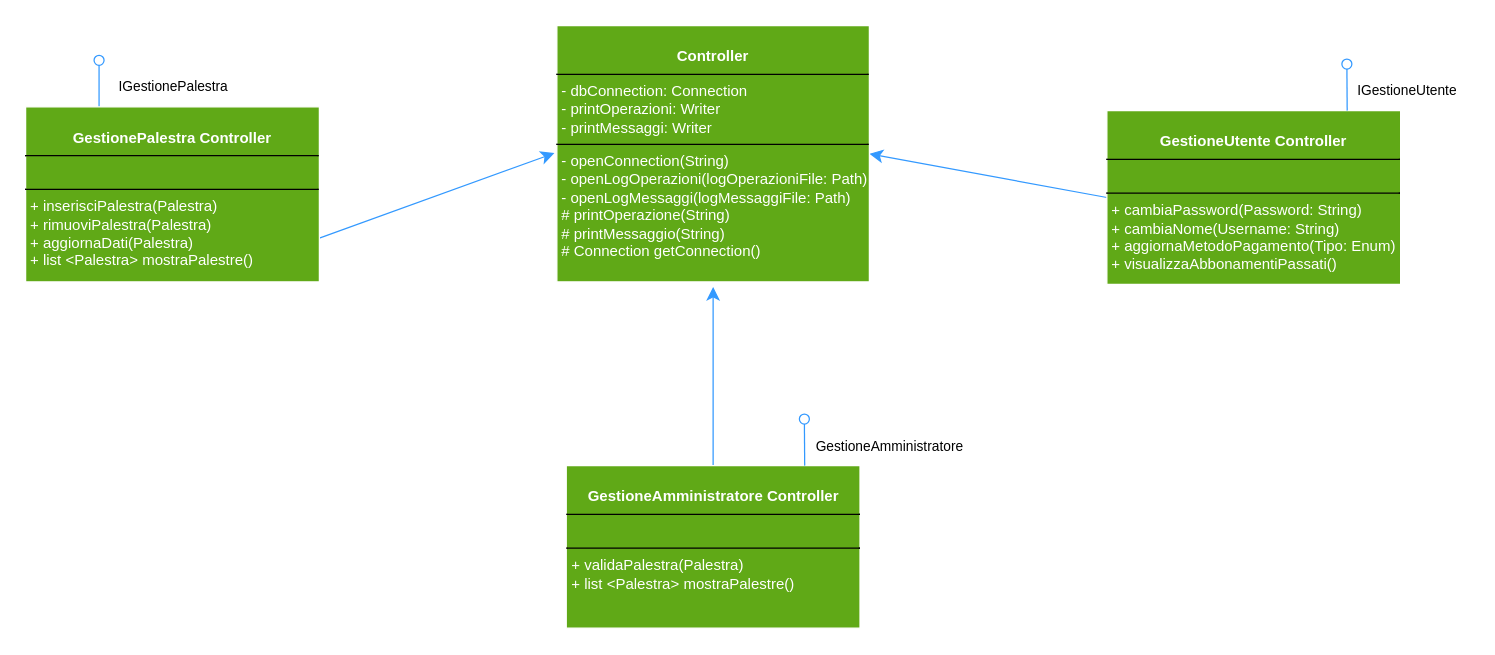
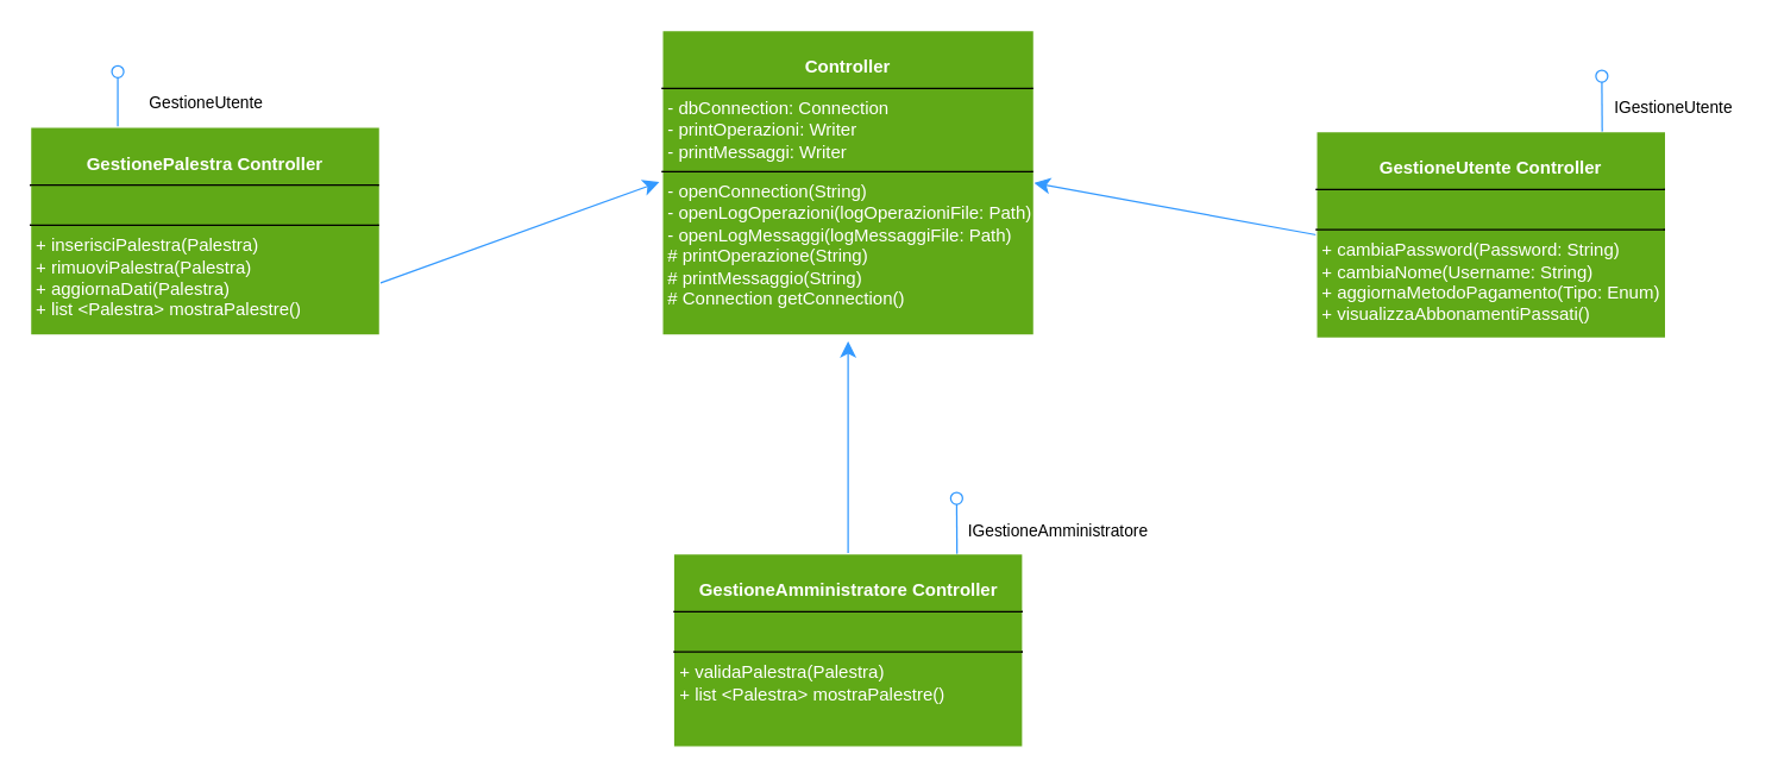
- <mxCell id="14" value="&lt;font style=&quot;font-size: 11px;&quot;&gt;IGestionePalestra&lt;/font&gt;" style="text;html=1;align=center;verticalAlign=middle;resizable=0;points=[];autosize=1;strokeColor=none;fillColor=none;fontSize=16;" vertex="1" parent="1"><mxGeometry x="85" y="51" width="105" height="31" as="geometry" /></mxCell>
+ <mxCell id="14" value="&lt;font style=&quot;font-size: 11px;&quot;&gt;GestioneUtente&lt;/font&gt;" style="text;html=1;align=center;verticalAlign=middle;resizable=0;points=[];autosize=1;strokeColor=none;fillColor=none;fontSize=16;" vertex="1" parent="1"><mxGeometry x="85" y="51" width="105" height="31" as="geometry" /></mxCell>
- <mxCell id="12" value="&lt;font style=&quot;font-size: 11px;&quot;&gt;GestioneAmministratore&lt;/font&gt;" style="text;html=1;align=center;verticalAlign=middle;resizable=0;points=[];autosize=1;strokeColor=none;fillColor=none;fontSize=16;" vertex="1" parent="1"><mxGeometry x="642" y="339" width="138" height="31" as="geometry" /></mxCell>
+ <mxCell id="12" value="&lt;font style=&quot;font-size: 11px;&quot;&gt;IGestioneAmministratore&lt;/font&gt;" style="text;html=1;align=center;verticalAlign=middle;resizable=0;points=[];autosize=1;strokeColor=none;fillColor=none;fontSize=16;" vertex="1" parent="1"><mxGeometry x="642" y="339" width="138" height="31" as="geometry" /></mxCell>
